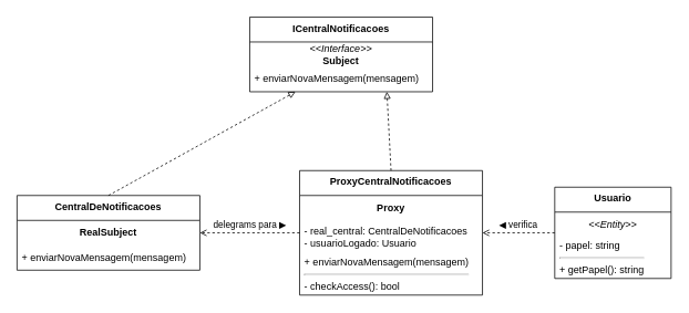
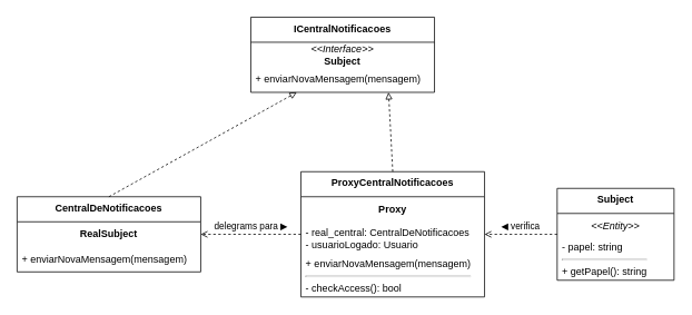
- <mxCell id="12" value="Usuario" style="swimlane;fontStyle=1;align=center;verticalAlign=top;childLayout=stackLayout;horizontal=1;startSize=30;horizontalStack=0;resizeParent=1;resizeParentMax=0;resizeLast=0;collapsible=0;marginBottom=0;html=1;whiteSpace=wrap;" parent="1" vertex="1"><mxGeometry x="667" y="225" width="140" height="110" as="geometry" /></mxCell>
+ <mxCell id="12" value="Subject" style="swimlane;fontStyle=1;align=center;verticalAlign=top;childLayout=stackLayout;horizontal=1;startSize=30;horizontalStack=0;resizeParent=1;resizeParentMax=0;resizeLast=0;collapsible=0;marginBottom=0;html=1;whiteSpace=wrap;" parent="1" vertex="1"><mxGeometry x="667" y="225" width="140" height="110" as="geometry" /></mxCell>
